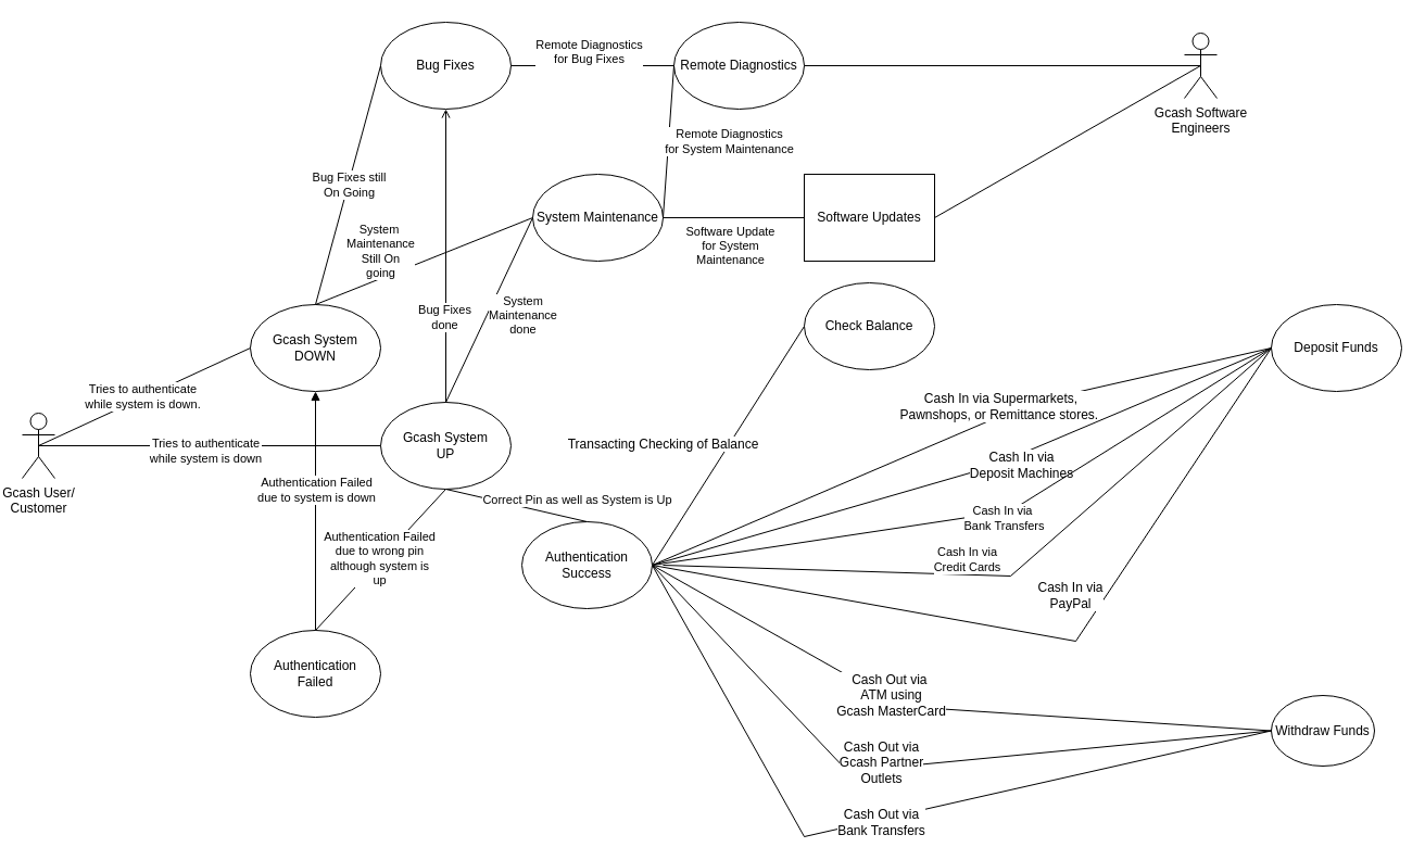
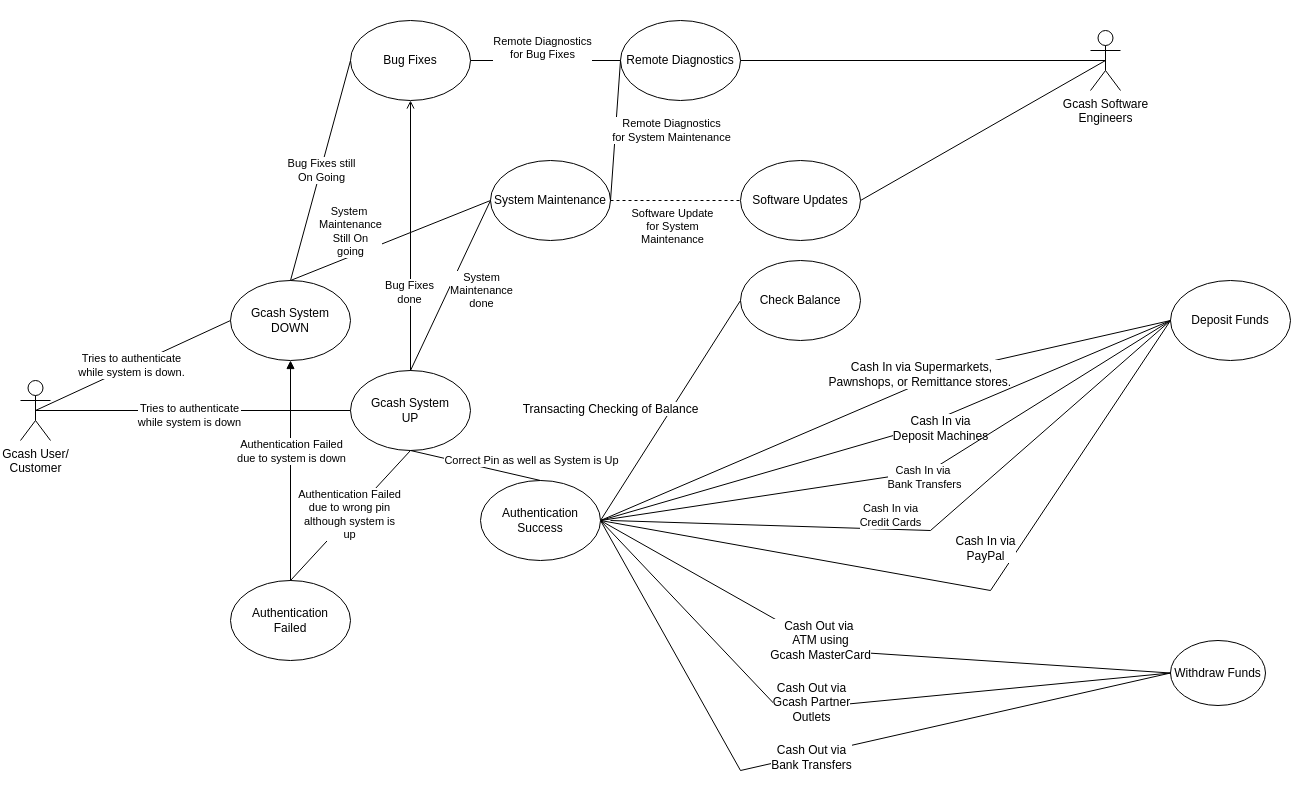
- <mxCell id="34" value="" style="endArrow=none;html=1;rounded=0;exitX=1;exitY=0.5;exitDx=0;exitDy=0;entryX=0;entryY=0.5;entryDx=0;entryDy=0;" parent="1" source="24" target="33" edge="1"><mxGeometry width="50" height="50" relative="1" as="geometry"><mxPoint x="1300" y="100" as="sourcePoint" /><mxPoint x="1350" y="50" as="targetPoint" /></mxGeometry></mxCell>
+ <mxCell id="34" value="" style="endArrow=none;html=1;rounded=0;exitX=1;exitY=0.5;exitDx=0;exitDy=0;entryX=0;entryY=0.5;entryDx=0;entryDy=0;dashed=1;" parent="1" source="24" target="33" edge="1"><mxGeometry width="50" height="50" relative="1" as="geometry"><mxPoint x="1300" y="100" as="sourcePoint" /><mxPoint x="1350" y="50" as="targetPoint" /></mxGeometry></mxCell>
- <mxCell id="33" value="Software Updates" style="whiteSpace=wrap;html=1;rounded=0;" parent="1" vertex="1"><mxGeometry x="740" y="160" width="120" height="80" as="geometry" /></mxCell>
+ <mxCell id="33" value="Software Updates" style="ellipse;whiteSpace=wrap;html=1;" parent="1" vertex="1"><mxGeometry x="740" y="160" width="120" height="80" as="geometry" /></mxCell>
